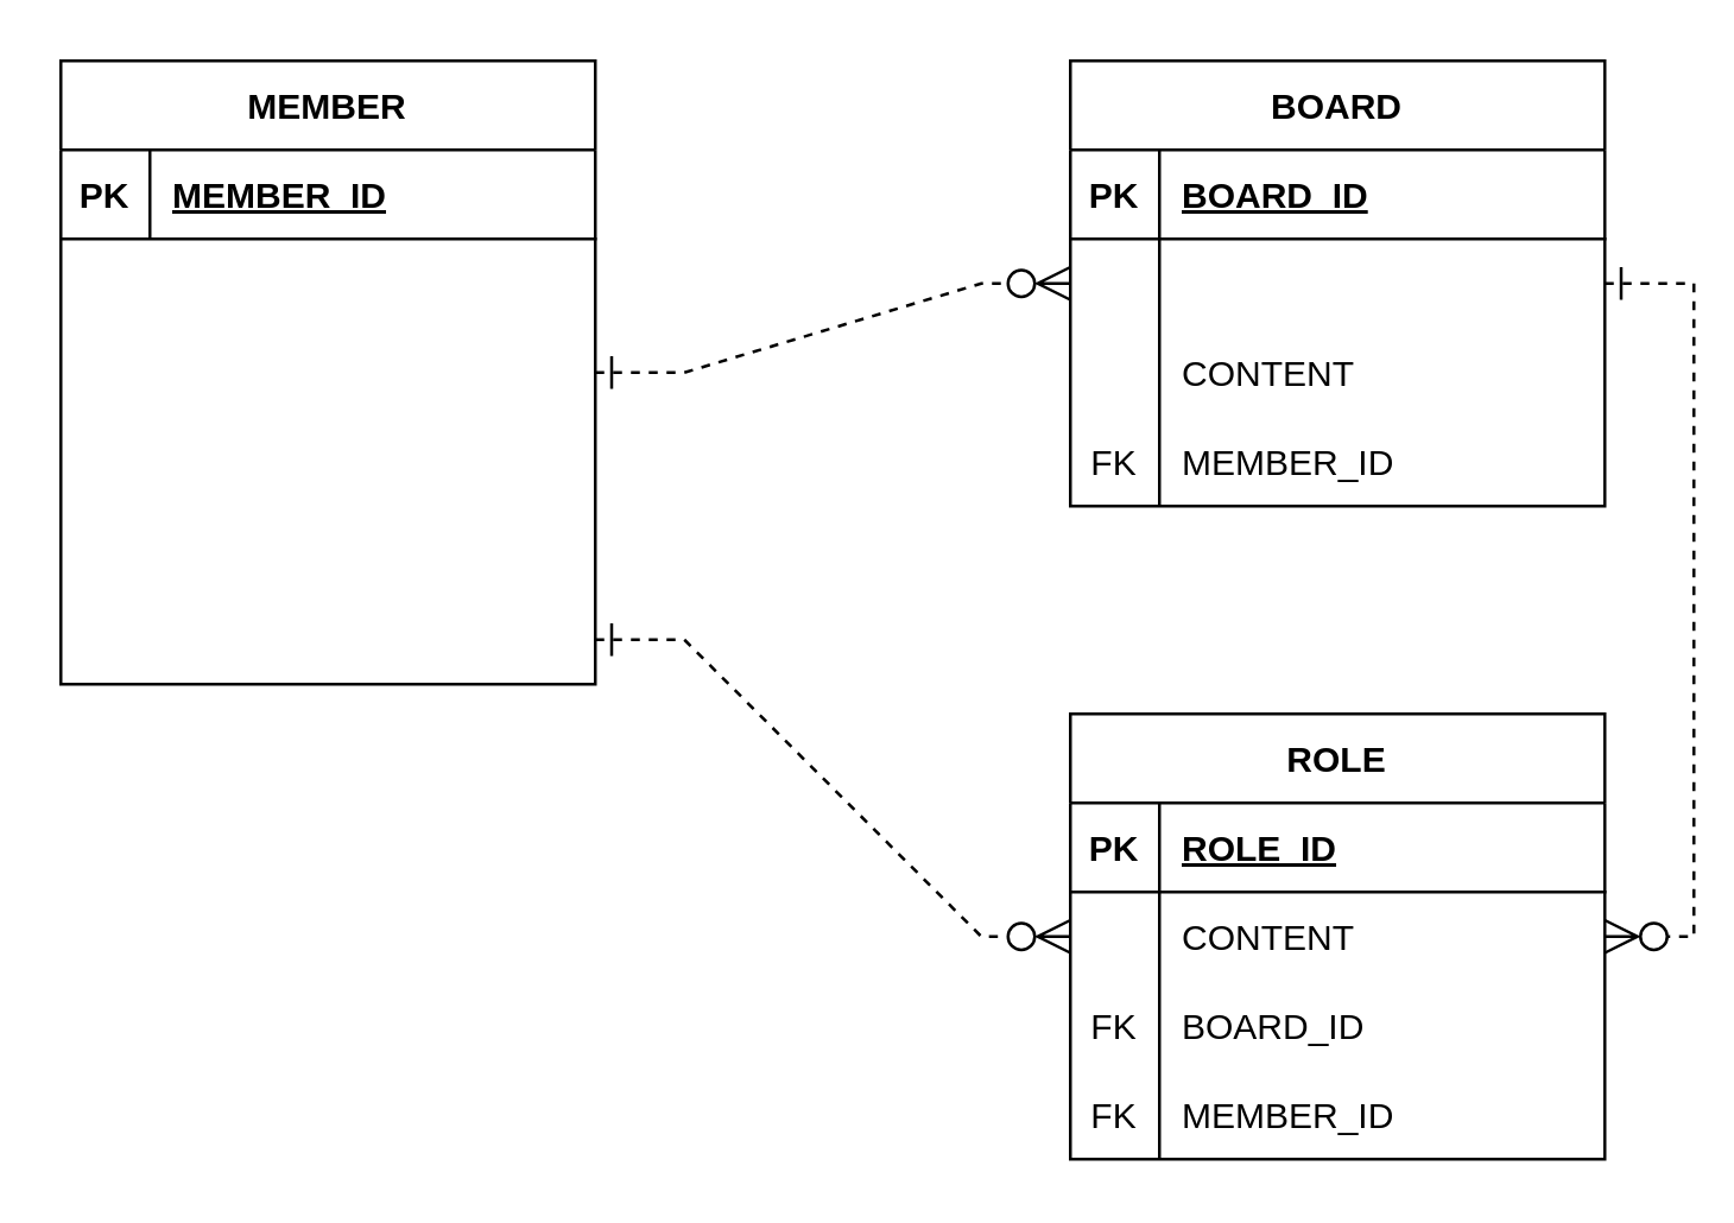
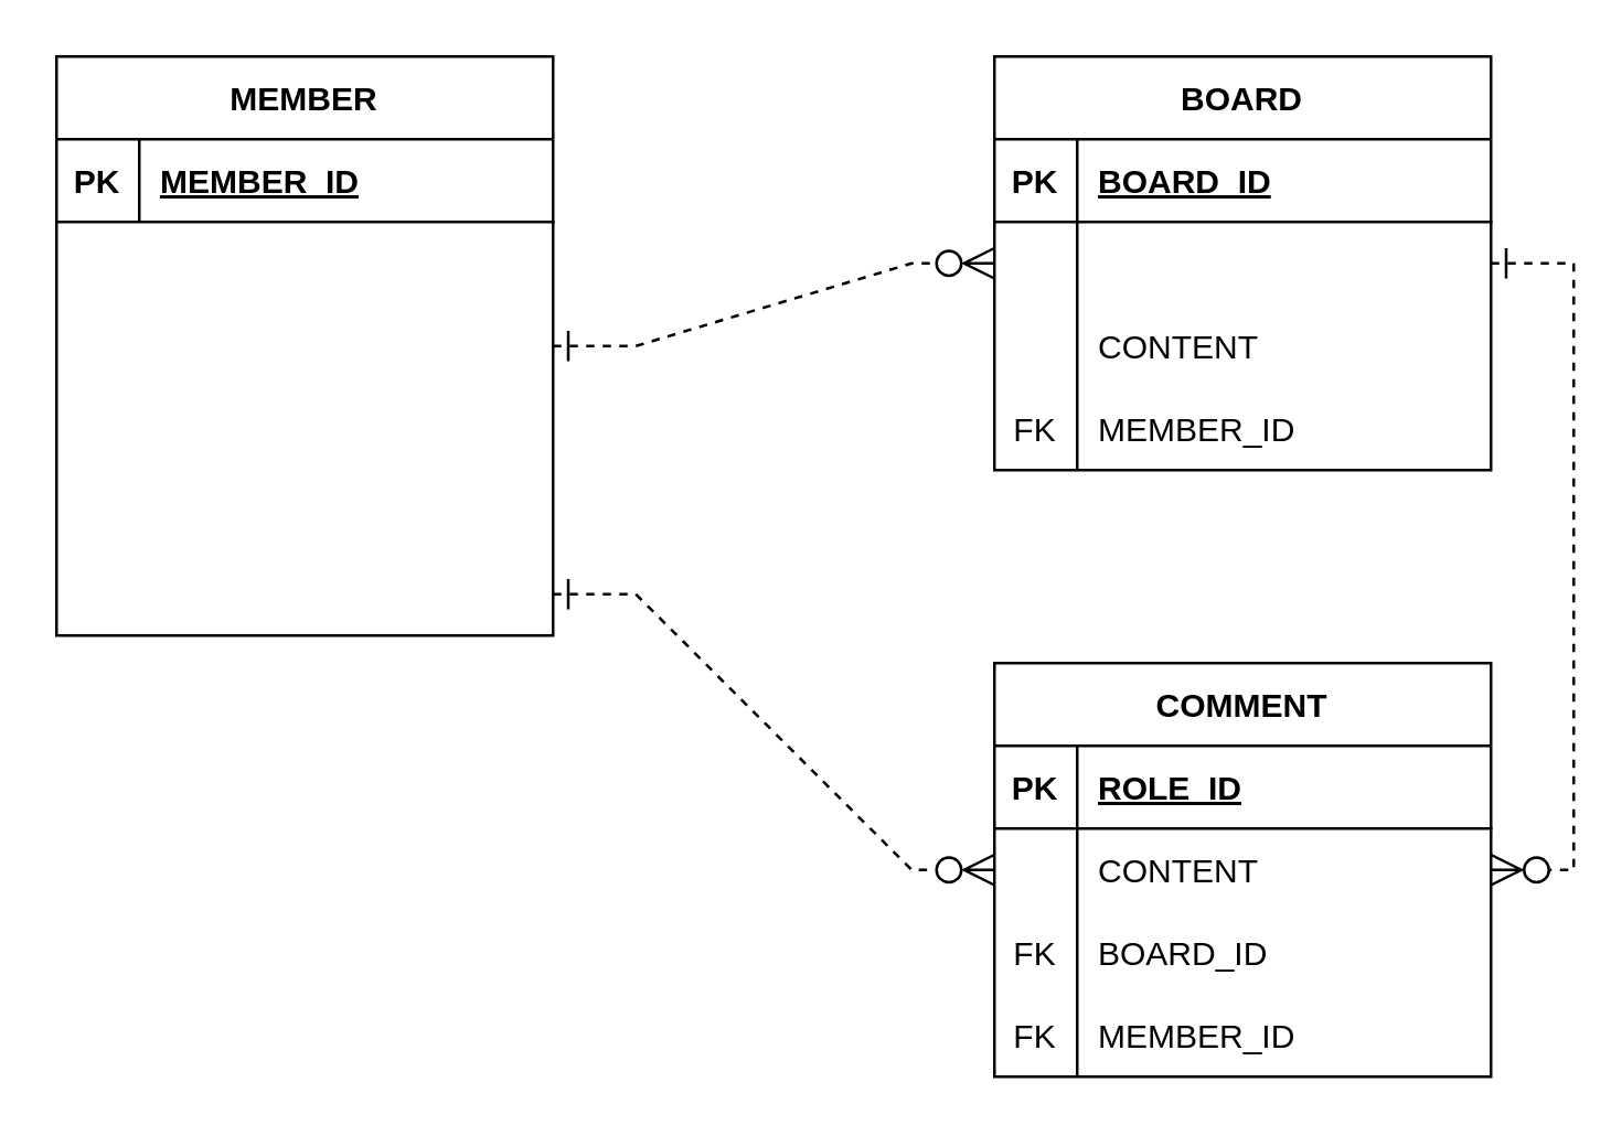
- <mxCell id="28" value="ROLE" style="shape=table;startSize=30;container=1;collapsible=1;childLayout=tableLayout;fixedRows=1;rowLines=0;fontStyle=1;align=center;resizeLast=1;" parent="1" vertex="1"><mxGeometry x="360" y="240" width="180" height="150" as="geometry" /></mxCell>
+ <mxCell id="28" value="COMMENT" style="shape=table;startSize=30;container=1;collapsible=1;childLayout=tableLayout;fixedRows=1;rowLines=0;fontStyle=1;align=center;resizeLast=1;" parent="1" vertex="1"><mxGeometry x="360" y="240" width="180" height="150" as="geometry" /></mxCell>
